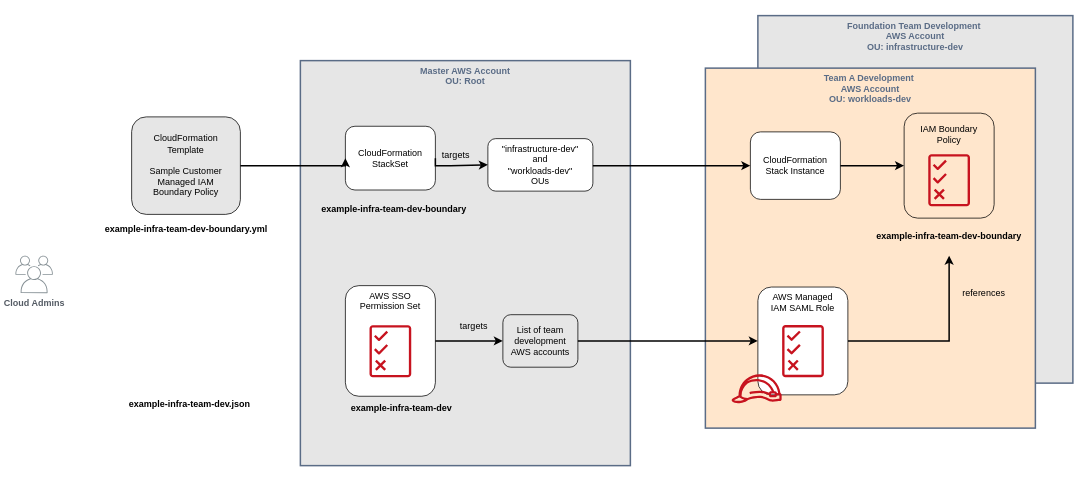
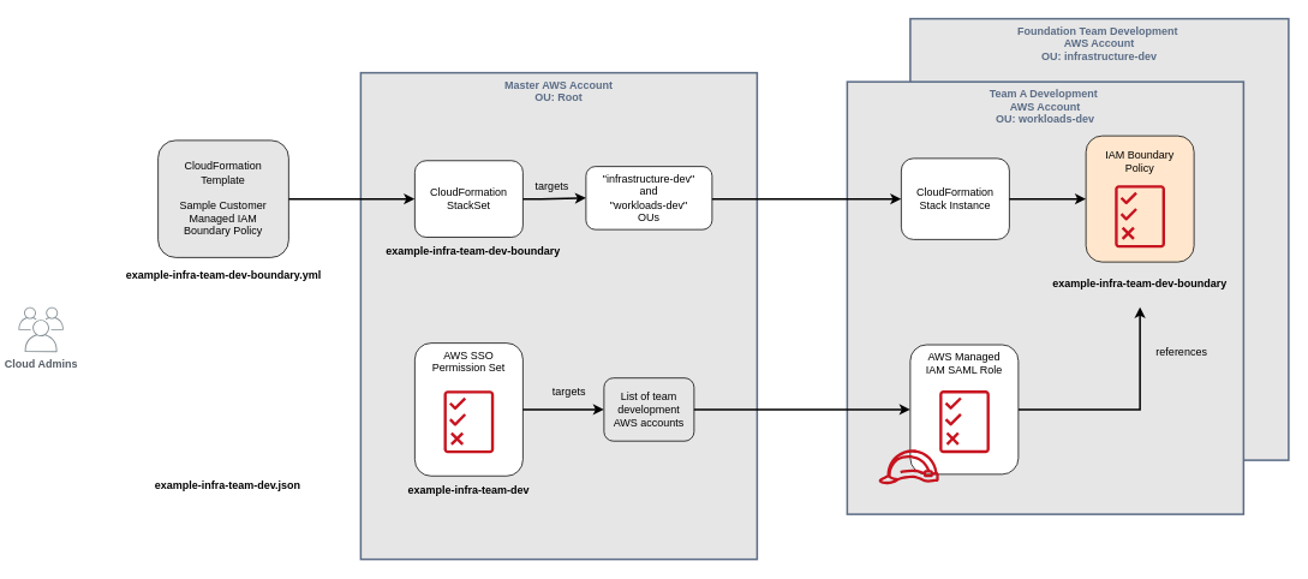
- <mxCell id="10" value="CloudFormation StackSet" style="rounded=1;whiteSpace=wrap;html=1;" parent="1" vertex="1"><mxGeometry x="460" y="167.5" width="120" height="85" as="geometry" /></mxCell>
+ <mxCell id="10" value="CloudFormation StackSet" style="rounded=1;whiteSpace=wrap;html=1;" parent="1" vertex="1"><mxGeometry x="460" y="177.5" width="120" height="85" as="geometry" /></mxCell>
- <mxCell id="3" value="Team A Development &#10;AWS Account&#10;OU: workloads-dev" style="fillColor=#ffe6cc;strokeColor=#5A6C86;verticalAlign=top;fontStyle=1;fontColor=#5A6C86;strokeWidth=2;" parent="1" vertex="1"><mxGeometry x="940" y="90" width="440" height="480" as="geometry" /></mxCell>
+ <mxCell id="3" value="Team A Development &#10;AWS Account&#10;OU: workloads-dev" style="fillColor=#e6e6e6;strokeColor=#5A6C86;verticalAlign=top;fontStyle=1;fontColor=#5A6C86;strokeWidth=2;" parent="1" vertex="1"><mxGeometry x="940" y="90" width="440" height="480" as="geometry" /></mxCell>
- <mxCell id="13" value="example-infra-team-dev" style="text;html=1;strokeColor=none;fillColor=none;align=center;verticalAlign=middle;whiteSpace=wrap;rounded=0;fontStyle=1" parent="1" vertex="1"><mxGeometry x="460" y="533.75" width="150" height="20" as="geometry" /></mxCell>
+ <mxCell id="13" value="example-infra-team-dev" style="text;html=1;strokeColor=none;fillColor=none;align=center;verticalAlign=middle;whiteSpace=wrap;rounded=0;fontStyle=1" parent="1" vertex="1"><mxGeometry x="445" y="533.75" width="150" height="20" as="geometry" /></mxCell>
